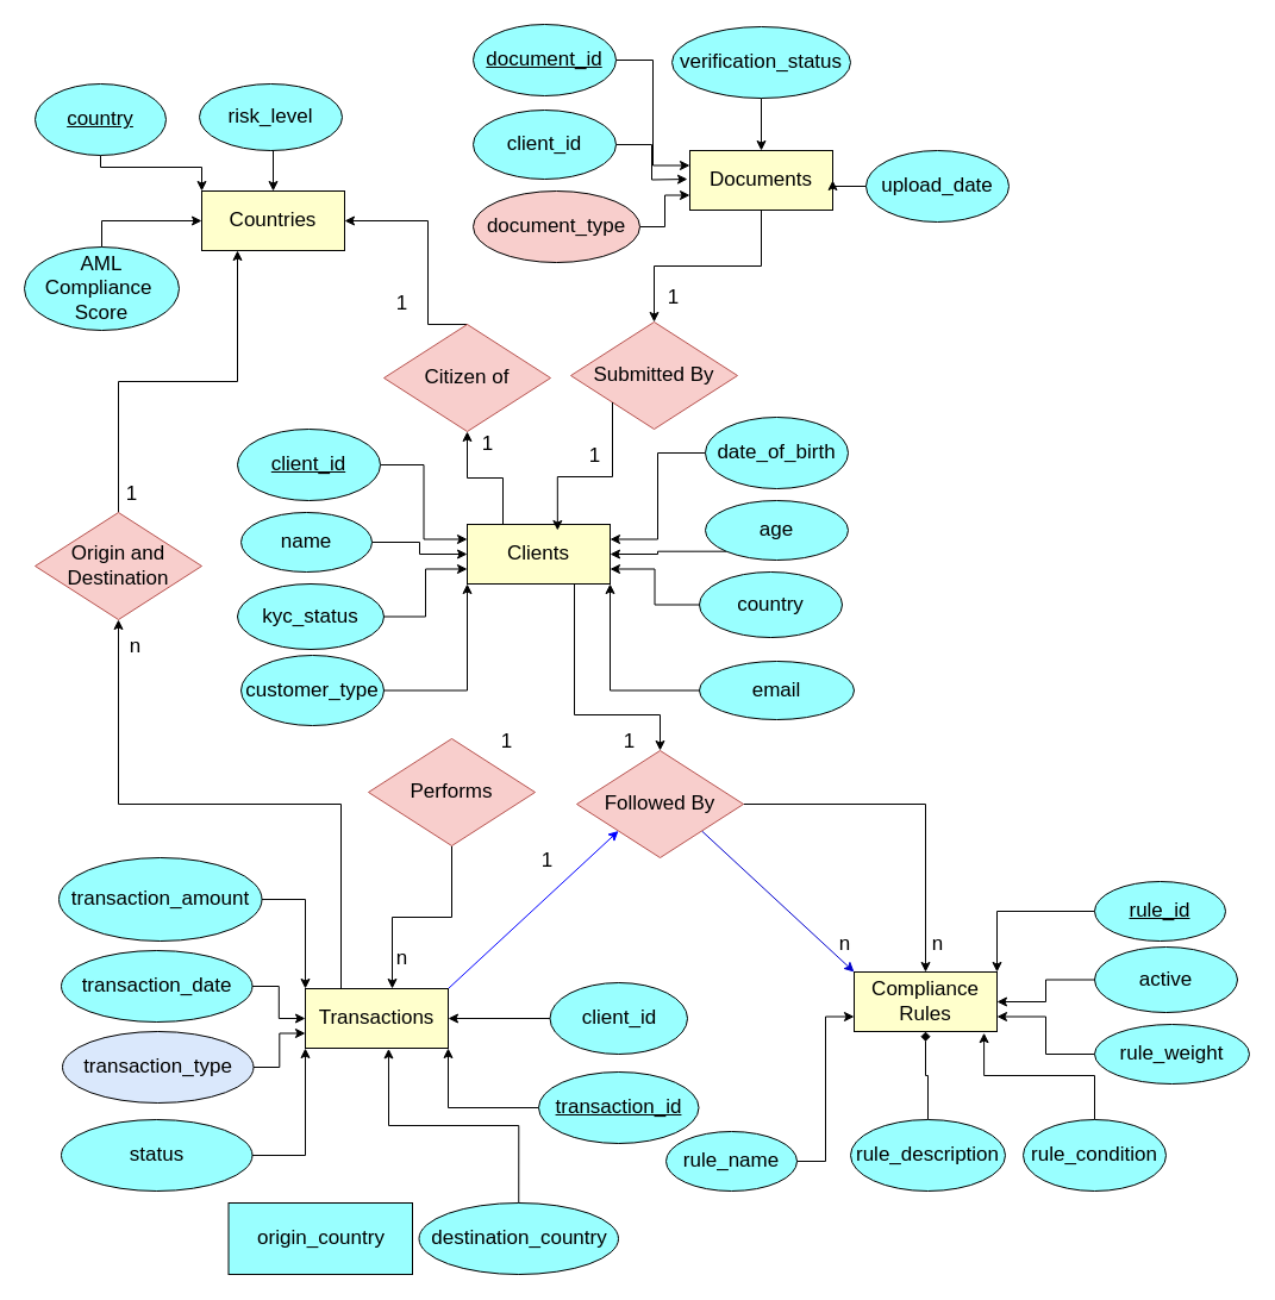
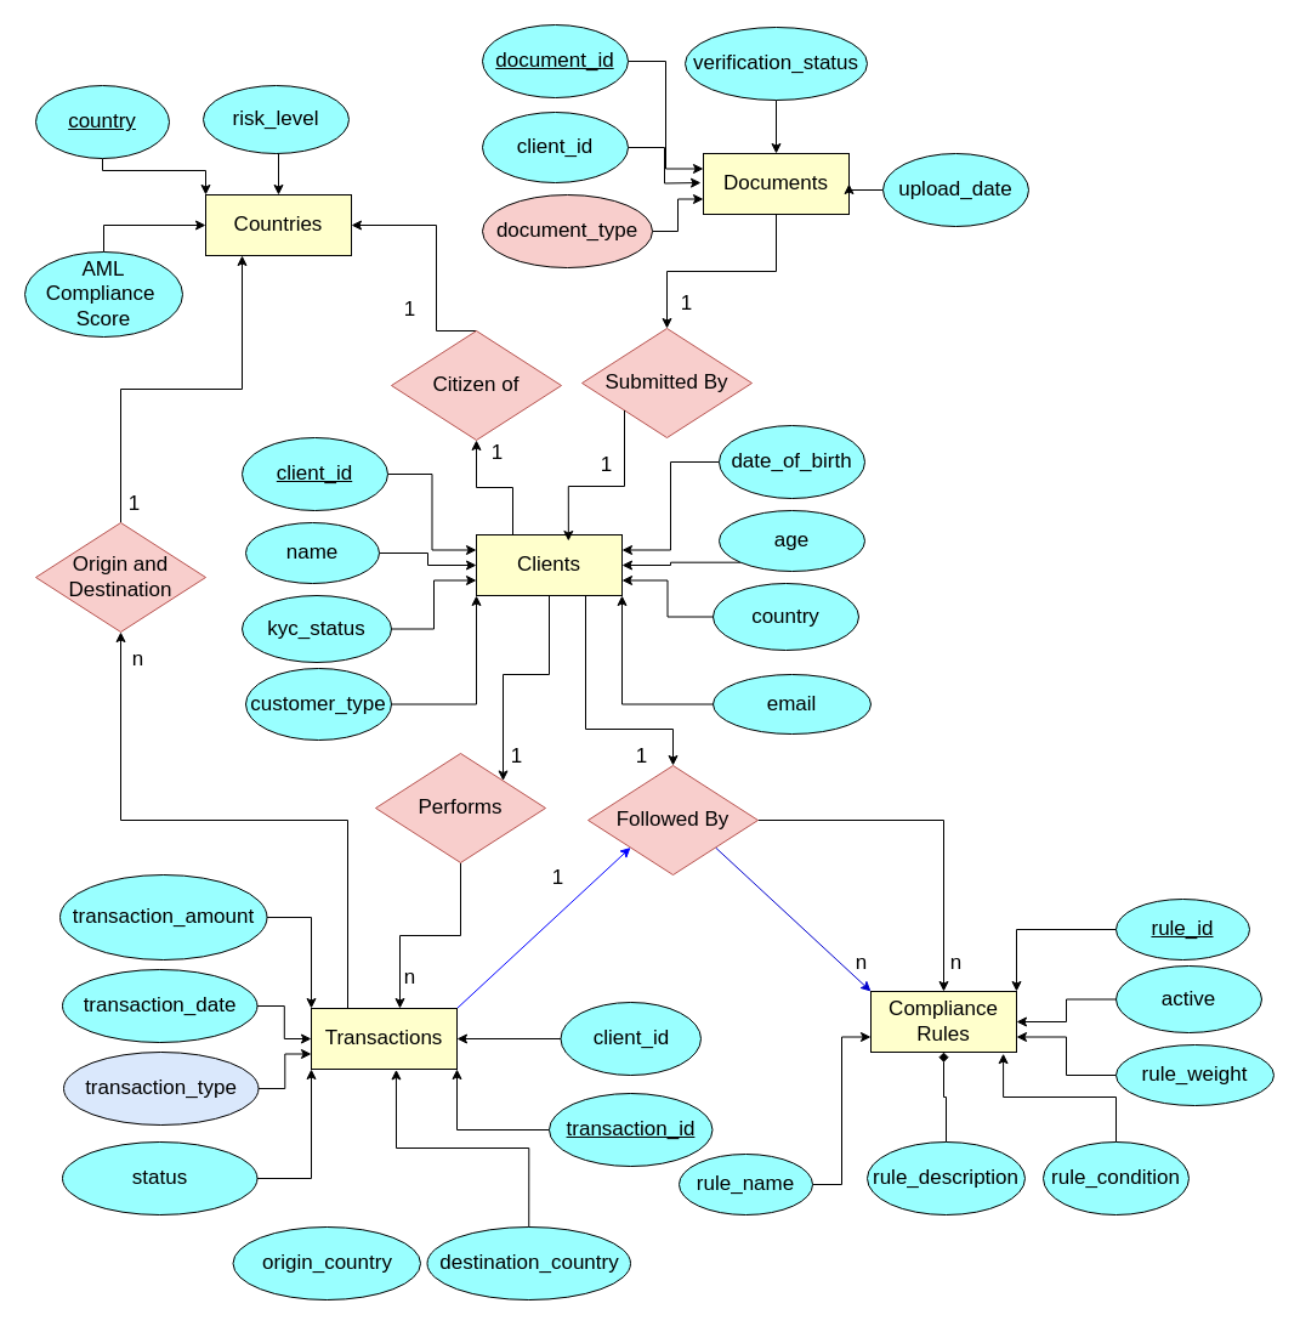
+ <mxCell id="14" style="edgeStyle=orthogonalEdgeStyle;rounded=0;orthogonalLoop=1;jettySize=auto;html=1;exitX=0.5;exitY=1;exitDx=0;exitDy=0;entryX=1;entryY=0;entryDx=0;entryDy=0;" parent="1" source="17" target="76" edge="1"><mxGeometry relative="1" as="geometry" /></mxCell>
- <mxCell id="37" value="origin_country" style="whiteSpace=wrap;html=1;align=center;fillColor=#99FFFF;fontSize=17;rounded=0;" parent="1" vertex="1"><mxGeometry x="191.5" y="1010" width="154.5" height="60" as="geometry" /></mxCell>
+ <mxCell id="37" value="origin_country" style="ellipse;whiteSpace=wrap;html=1;align=center;fillColor=#99FFFF;fontSize=17;" parent="1" vertex="1"><mxGeometry x="191.5" y="1010" width="154.5" height="60" as="geometry" /></mxCell>
